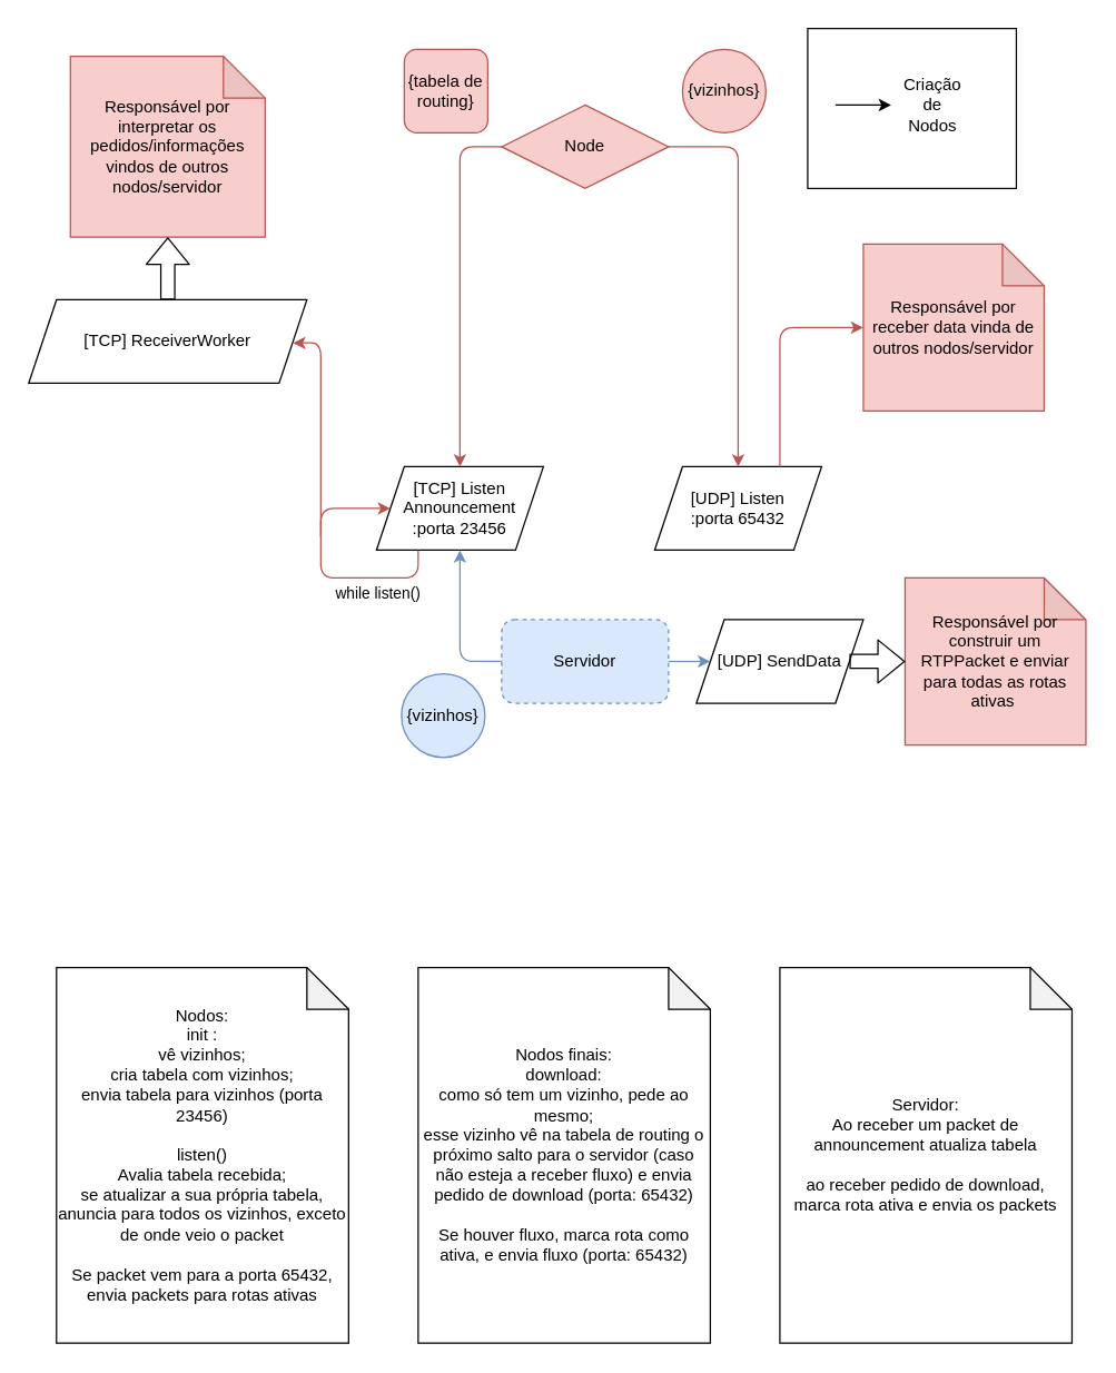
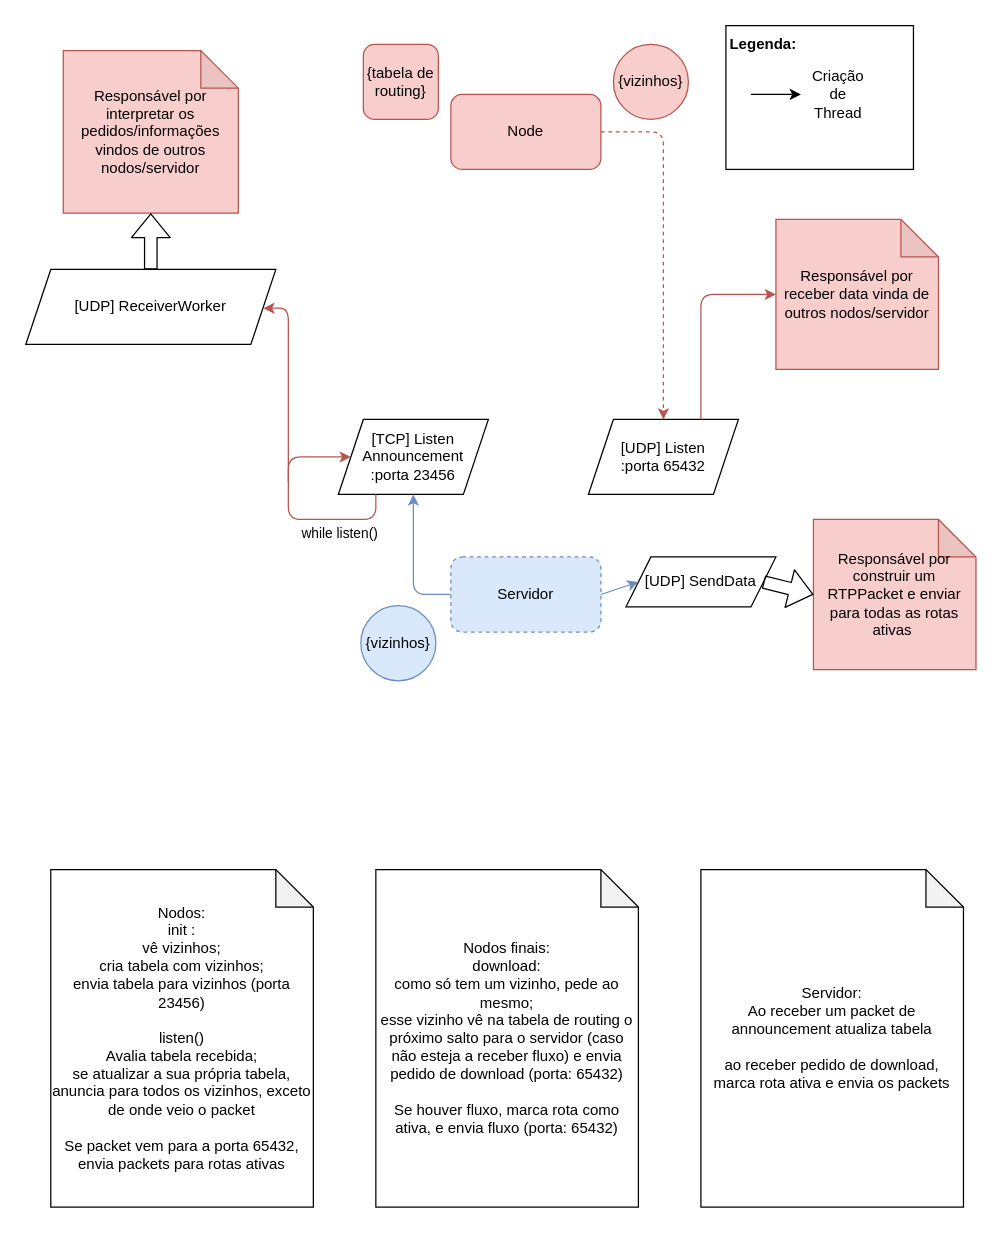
+ <mxCell id="29" value="&lt;b&gt;Legenda:&lt;/b&gt;" style="text;html=1;strokeColor=none;fillColor=none;align=center;verticalAlign=middle;whiteSpace=wrap;rounded=0;" parent="1" vertex="1"><mxGeometry x="590" y="25" width="40" height="20" as="geometry" /></mxCell>
- <mxCell id="21" value="Criação de Nodos" style="text;html=1;strokeColor=none;fillColor=none;align=center;verticalAlign=middle;whiteSpace=wrap;rounded=0;" parent="1" vertex="1"><mxGeometry x="650" y="65" width="40" height="20" as="geometry" /></mxCell>
+ <mxCell id="21" value="Criação de Thread" style="text;html=1;strokeColor=none;fillColor=none;align=center;verticalAlign=middle;whiteSpace=wrap;rounded=0;" parent="1" vertex="1"><mxGeometry x="650" y="65" width="40" height="20" as="geometry" /></mxCell>
- <mxCell id="4" value="Node" style="rhombus;whiteSpace=wrap;html=1;fillColor=#f8cecc;strokeColor=#b85450;" parent="1" vertex="1"><mxGeometry x="360" width="120" height="60" as="geometry" y="75" /></mxCell>
+ <mxCell id="4" value="Node" style="rounded=1;whiteSpace=wrap;html=1;fillColor=#f8cecc;strokeColor=#b85450;" parent="1" vertex="1"><mxGeometry x="360" width="120" height="60" as="geometry" y="75" /></mxCell>
- <mxCell id="13" value="" style="endArrow=classic;html=1;exitX=1;exitY=0.5;exitDx=0;exitDy=0;entryX=0.5;entryY=0;entryDx=0;entryDy=0;fillColor=#f8cecc;strokeColor=#b85450;" parent="1" source="4" target="7" edge="1"><mxGeometry width="50" height="50" relative="1" as="geometry"><mxPoint x="590" y="105" as="sourcePoint" /><mxPoint x="560" y="335" as="targetPoint" /><Array as="points"><mxPoint x="530" y="105" /></Array></mxGeometry></mxCell>
+ <mxCell id="13" value="" style="endArrow=classic;html=1;exitX=1;exitY=0.5;exitDx=0;exitDy=0;entryX=0.5;entryY=0;entryDx=0;entryDy=0;fillColor=#f8cecc;strokeColor=#b85450;dashed=1;" parent="1" source="4" target="7" edge="1"><mxGeometry width="50" height="50" relative="1" as="geometry"><mxPoint x="590" y="105" as="sourcePoint" /><mxPoint x="560" y="335" as="targetPoint" /><Array as="points"><mxPoint x="530" y="105" /></Array></mxGeometry></mxCell>
- <mxCell id="12" value="" style="endArrow=classic;html=1;exitX=0;exitY=0.5;exitDx=0;exitDy=0;fillColor=#f8cecc;strokeColor=#b85450;" parent="1" source="4" target="6" edge="1"><mxGeometry width="50" height="50" relative="1" as="geometry"><mxPoint x="340" y="235" as="sourcePoint" /><mxPoint x="390" y="185" as="targetPoint" /><Array as="points"><mxPoint x="330" y="105" /></Array></mxGeometry></mxCell>
- <mxCell id="23" value="[TCP] ReceiverWorker" style="shape=parallelogram;perimeter=parallelogramPerimeter;whiteSpace=wrap;html=1;fixedSize=1;" parent="1" vertex="1"><mxGeometry x="20" y="215" width="200" height="60" as="geometry" /></mxCell>
+ <mxCell id="23" value="[UDP] ReceiverWorker" style="shape=parallelogram;perimeter=parallelogramPerimeter;whiteSpace=wrap;html=1;fixedSize=1;" parent="1" vertex="1"><mxGeometry x="20" y="215" width="200" height="60" as="geometry" /></mxCell>
- <mxCell id="25" value="[UDP] SendData" style="shape=parallelogram;perimeter=parallelogramPerimeter;whiteSpace=wrap;html=1;fixedSize=1;" parent="1" vertex="1"><mxGeometry x="500" y="445" width="120" height="60" as="geometry" /></mxCell>
+ <mxCell id="25" value="[UDP] SendData" style="shape=parallelogram;perimeter=parallelogramPerimeter;whiteSpace=wrap;html=1;fixedSize=1;" parent="1" vertex="1"><mxGeometry x="500" y="445" width="120" height="40" as="geometry" /></mxCell>
